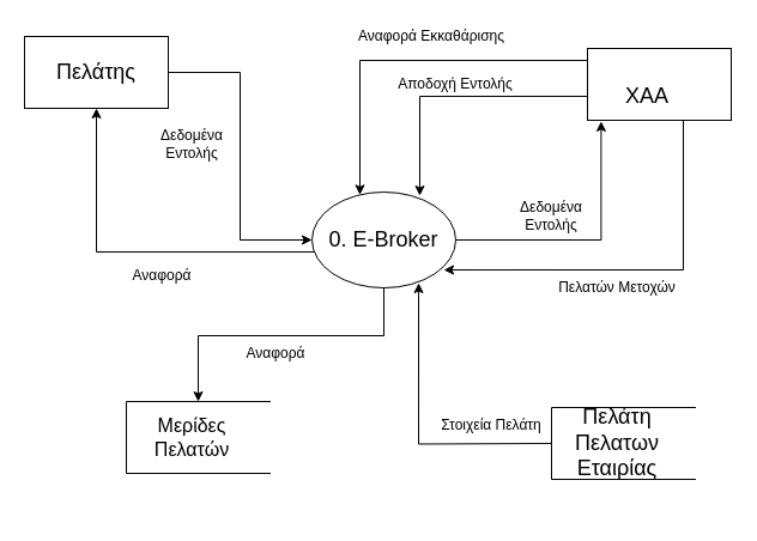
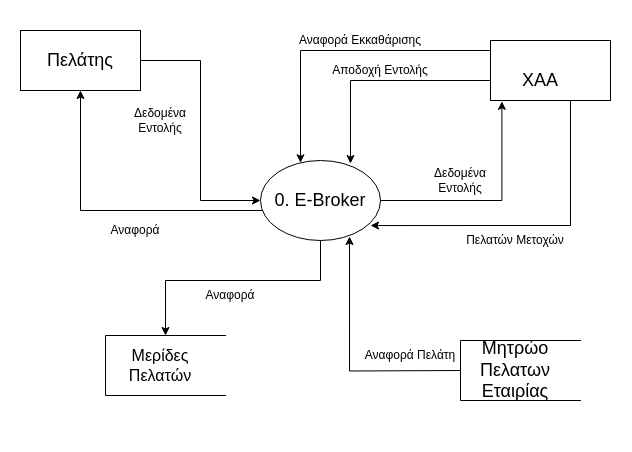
- <mxCell id="24" value="Αναφορά Εκκαθάρισης" style="text;html=1;strokeColor=none;fillColor=none;align=center;verticalAlign=middle;whiteSpace=wrap;rounded=0;" parent="1" vertex="1"><mxGeometry x="295" y="20" width="130" height="20" as="geometry" /></mxCell>
+ <mxCell id="24" value="Αναφορά Εκκαθάρισης" style="text;html=1;strokeColor=none;fillColor=none;align=center;verticalAlign=middle;whiteSpace=wrap;rounded=0;" parent="1" vertex="1"><mxGeometry x="295" y="30" width="130" height="20" as="geometry" /></mxCell>
- <mxCell id="22" value="Στοιχεία Πελάτη" style="text;html=1;strokeColor=none;fillColor=none;align=center;verticalAlign=middle;whiteSpace=wrap;rounded=0;" parent="1" vertex="1"><mxGeometry x="360" y="345" width="100" height="20" as="geometry" /></mxCell>
+ <mxCell id="22" value="Αναφορά Πελάτη" style="text;html=1;strokeColor=none;fillColor=none;align=center;verticalAlign=middle;whiteSpace=wrap;rounded=0;" parent="1" vertex="1"><mxGeometry x="360" y="345" width="100" height="20" as="geometry" /></mxCell>
- <mxCell id="18" value="&lt;font style=&quot;font-size: 18px&quot;&gt;Πελάτη Πελατων Εταιρίας&lt;/font&gt;" style="text;html=1;strokeColor=none;fillColor=none;align=center;verticalAlign=middle;whiteSpace=wrap;rounded=0;" parent="1" vertex="1"><mxGeometry x="470" y="345" width="90" height="50" as="geometry" /></mxCell>
+ <mxCell id="18" value="&lt;font style=&quot;font-size: 18px&quot;&gt;Μητρώο Πελατων Εταιρίας&lt;/font&gt;" style="text;html=1;strokeColor=none;fillColor=none;align=center;verticalAlign=middle;whiteSpace=wrap;rounded=0;" parent="1" vertex="1"><mxGeometry x="470" y="345" width="90" height="50" as="geometry" /></mxCell>
